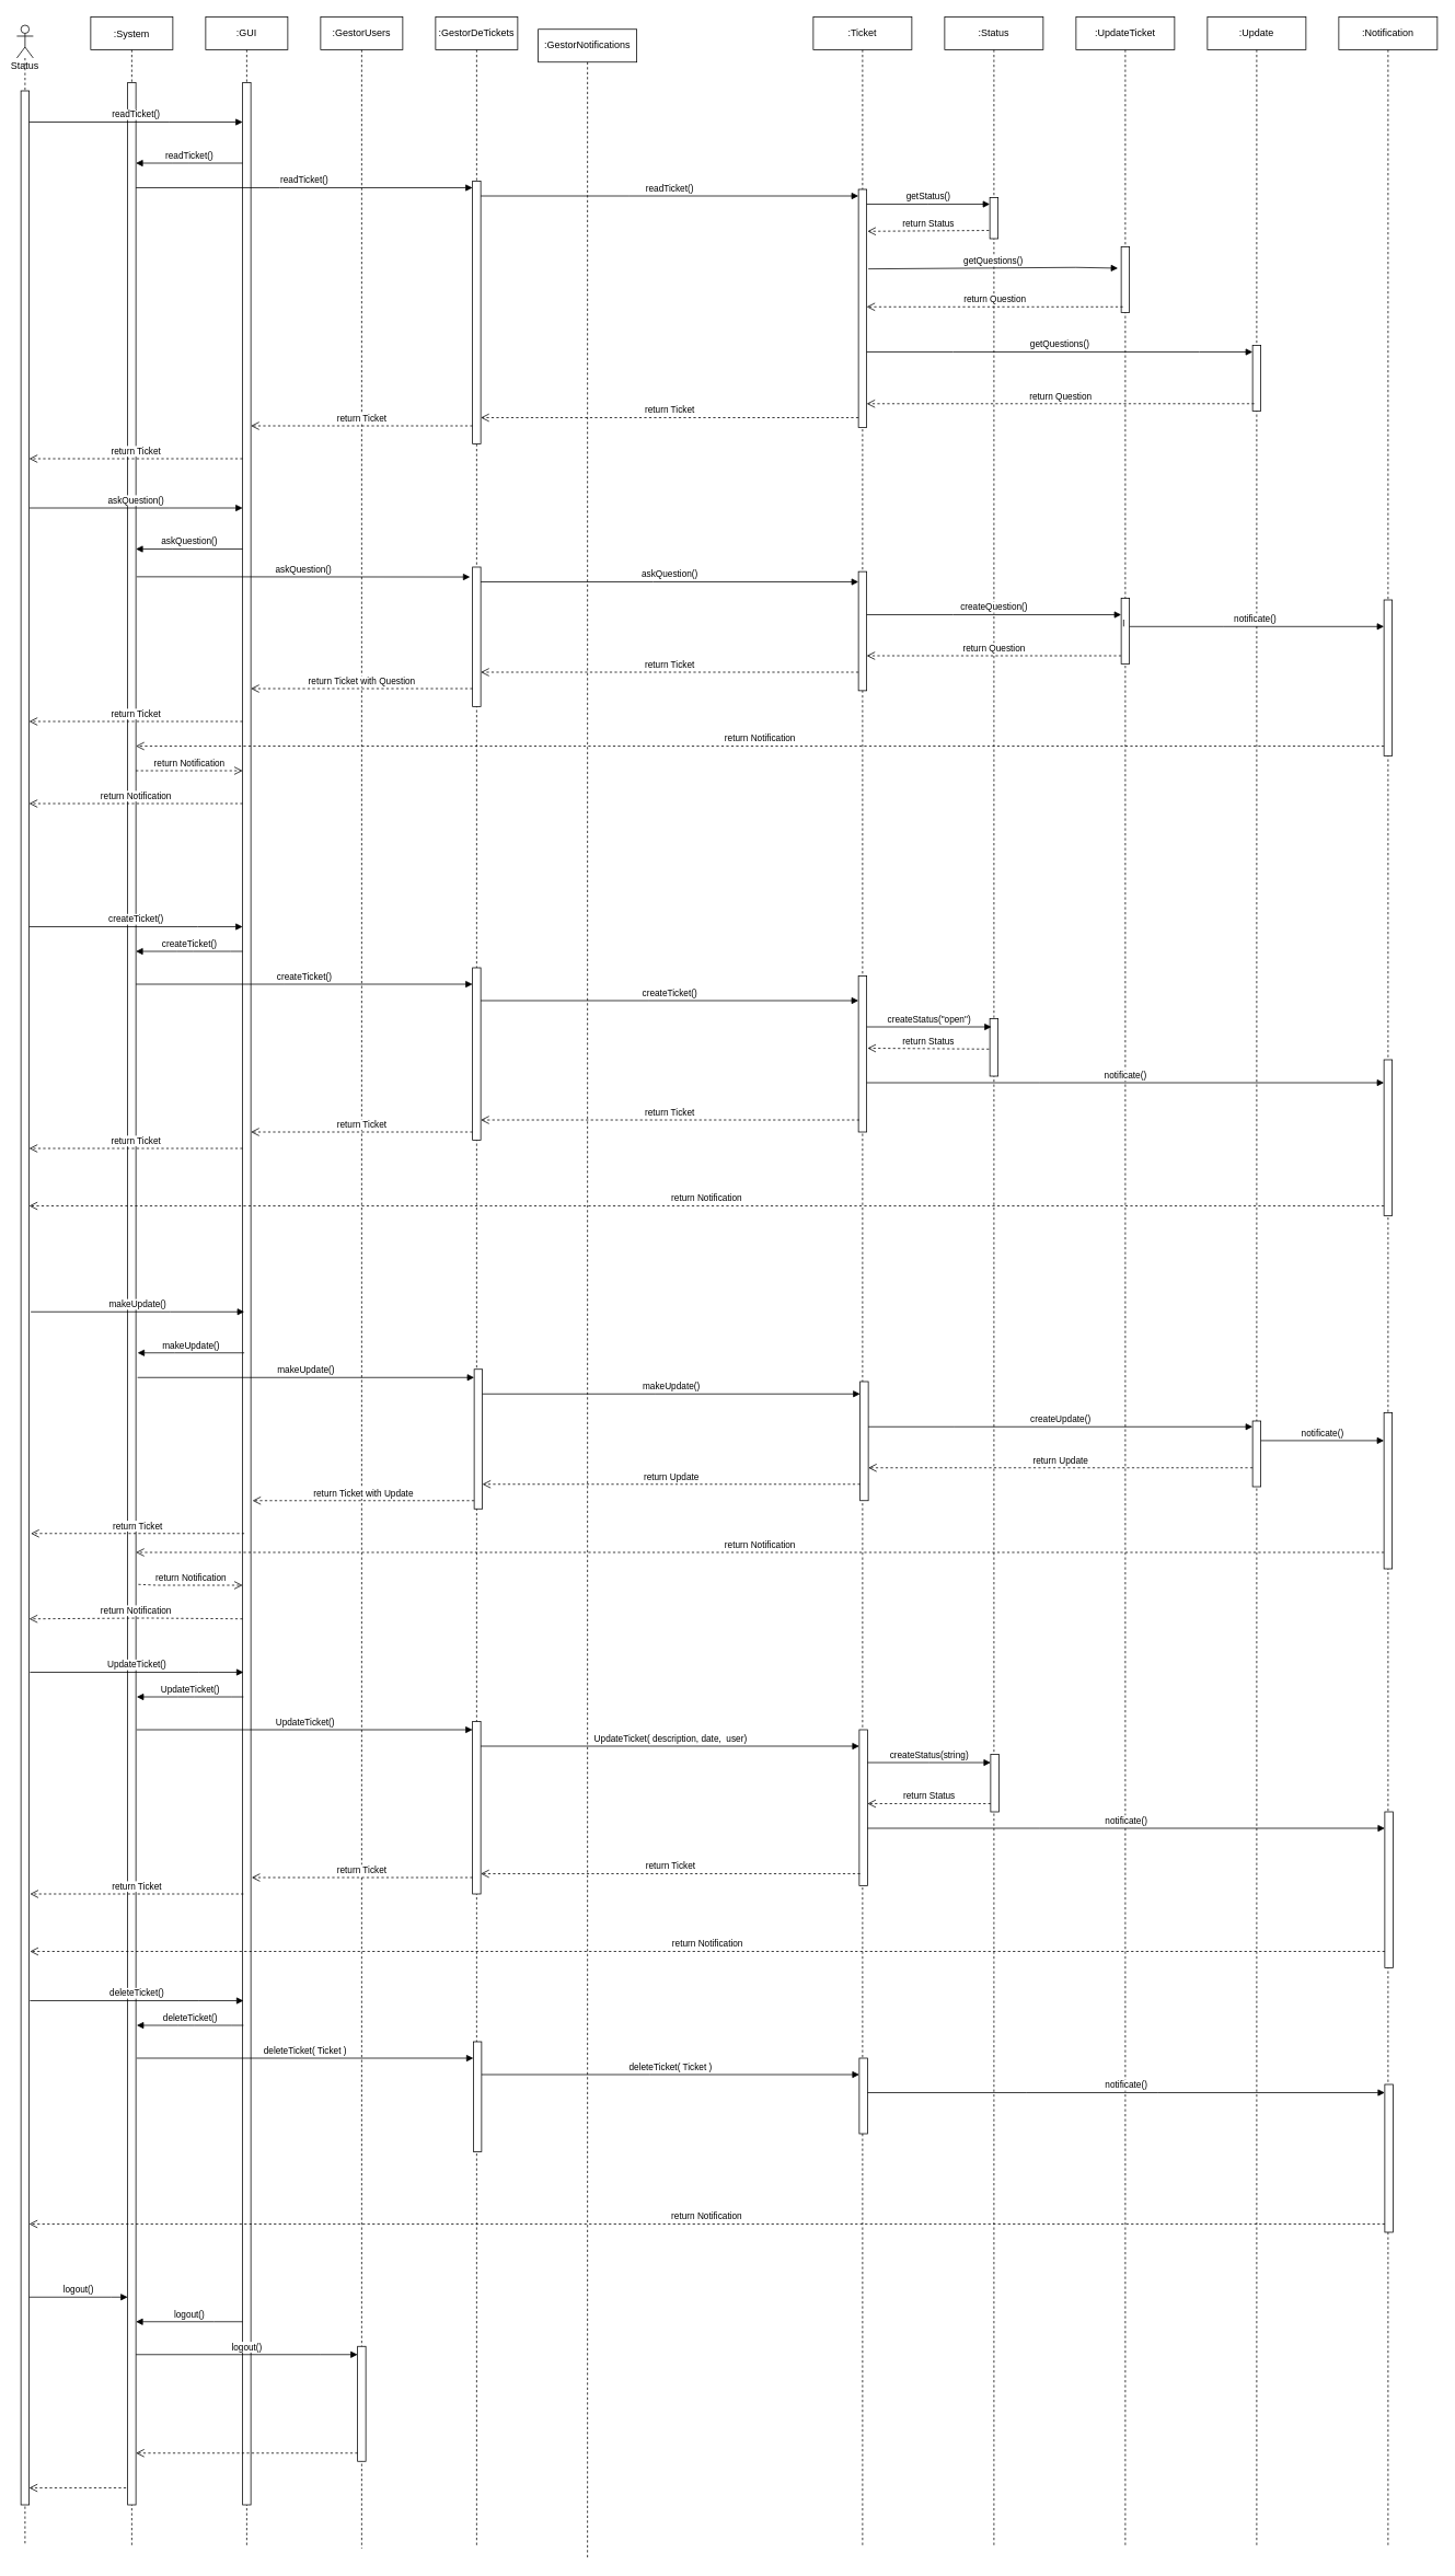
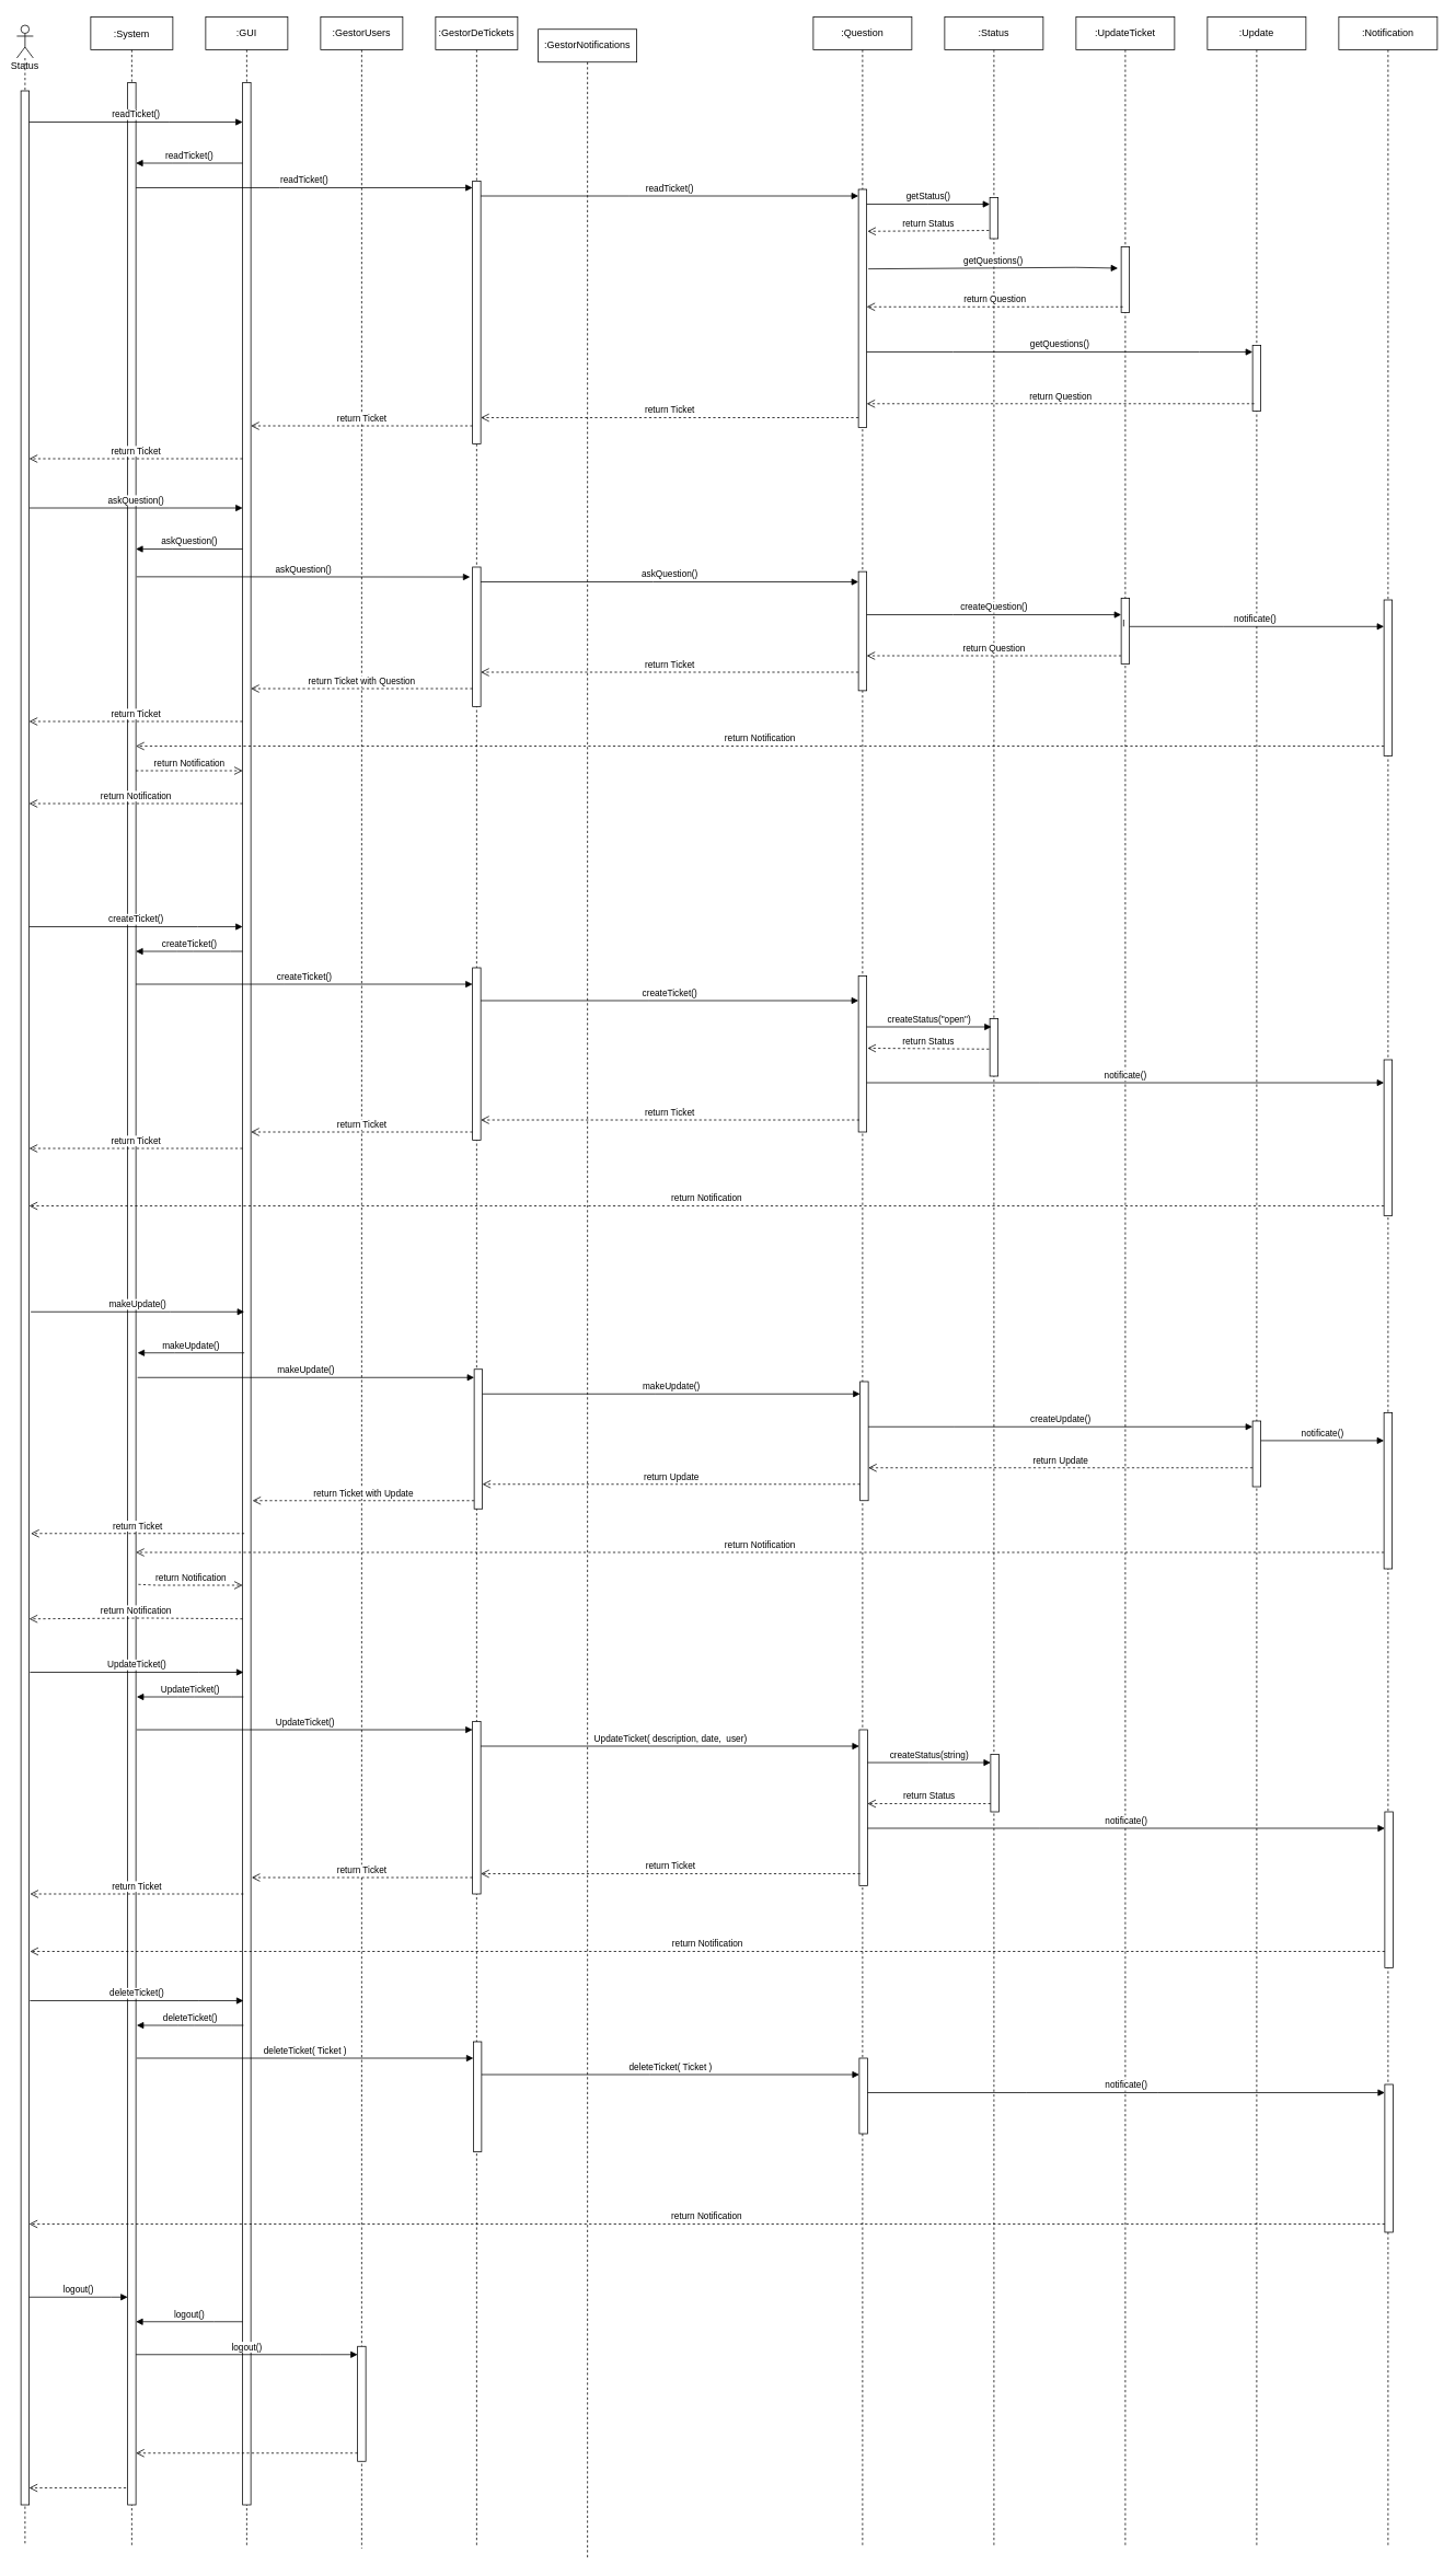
- <mxCell id="19" value=":Ticket" style="shape=umlLifeline;perimeter=lifelinePerimeter;whiteSpace=wrap;html=1;container=1;collapsible=0;recursiveResize=0;outlineConnect=0;" vertex="1" parent="1"><mxGeometry x="990" y="20" width="120" height="3080" as="geometry" /></mxCell>
+ <mxCell id="19" value=":Question" style="shape=umlLifeline;perimeter=lifelinePerimeter;whiteSpace=wrap;html=1;container=1;collapsible=0;recursiveResize=0;outlineConnect=0;" vertex="1" parent="1"><mxGeometry x="990" y="20" width="120" height="3080" as="geometry" /></mxCell>
